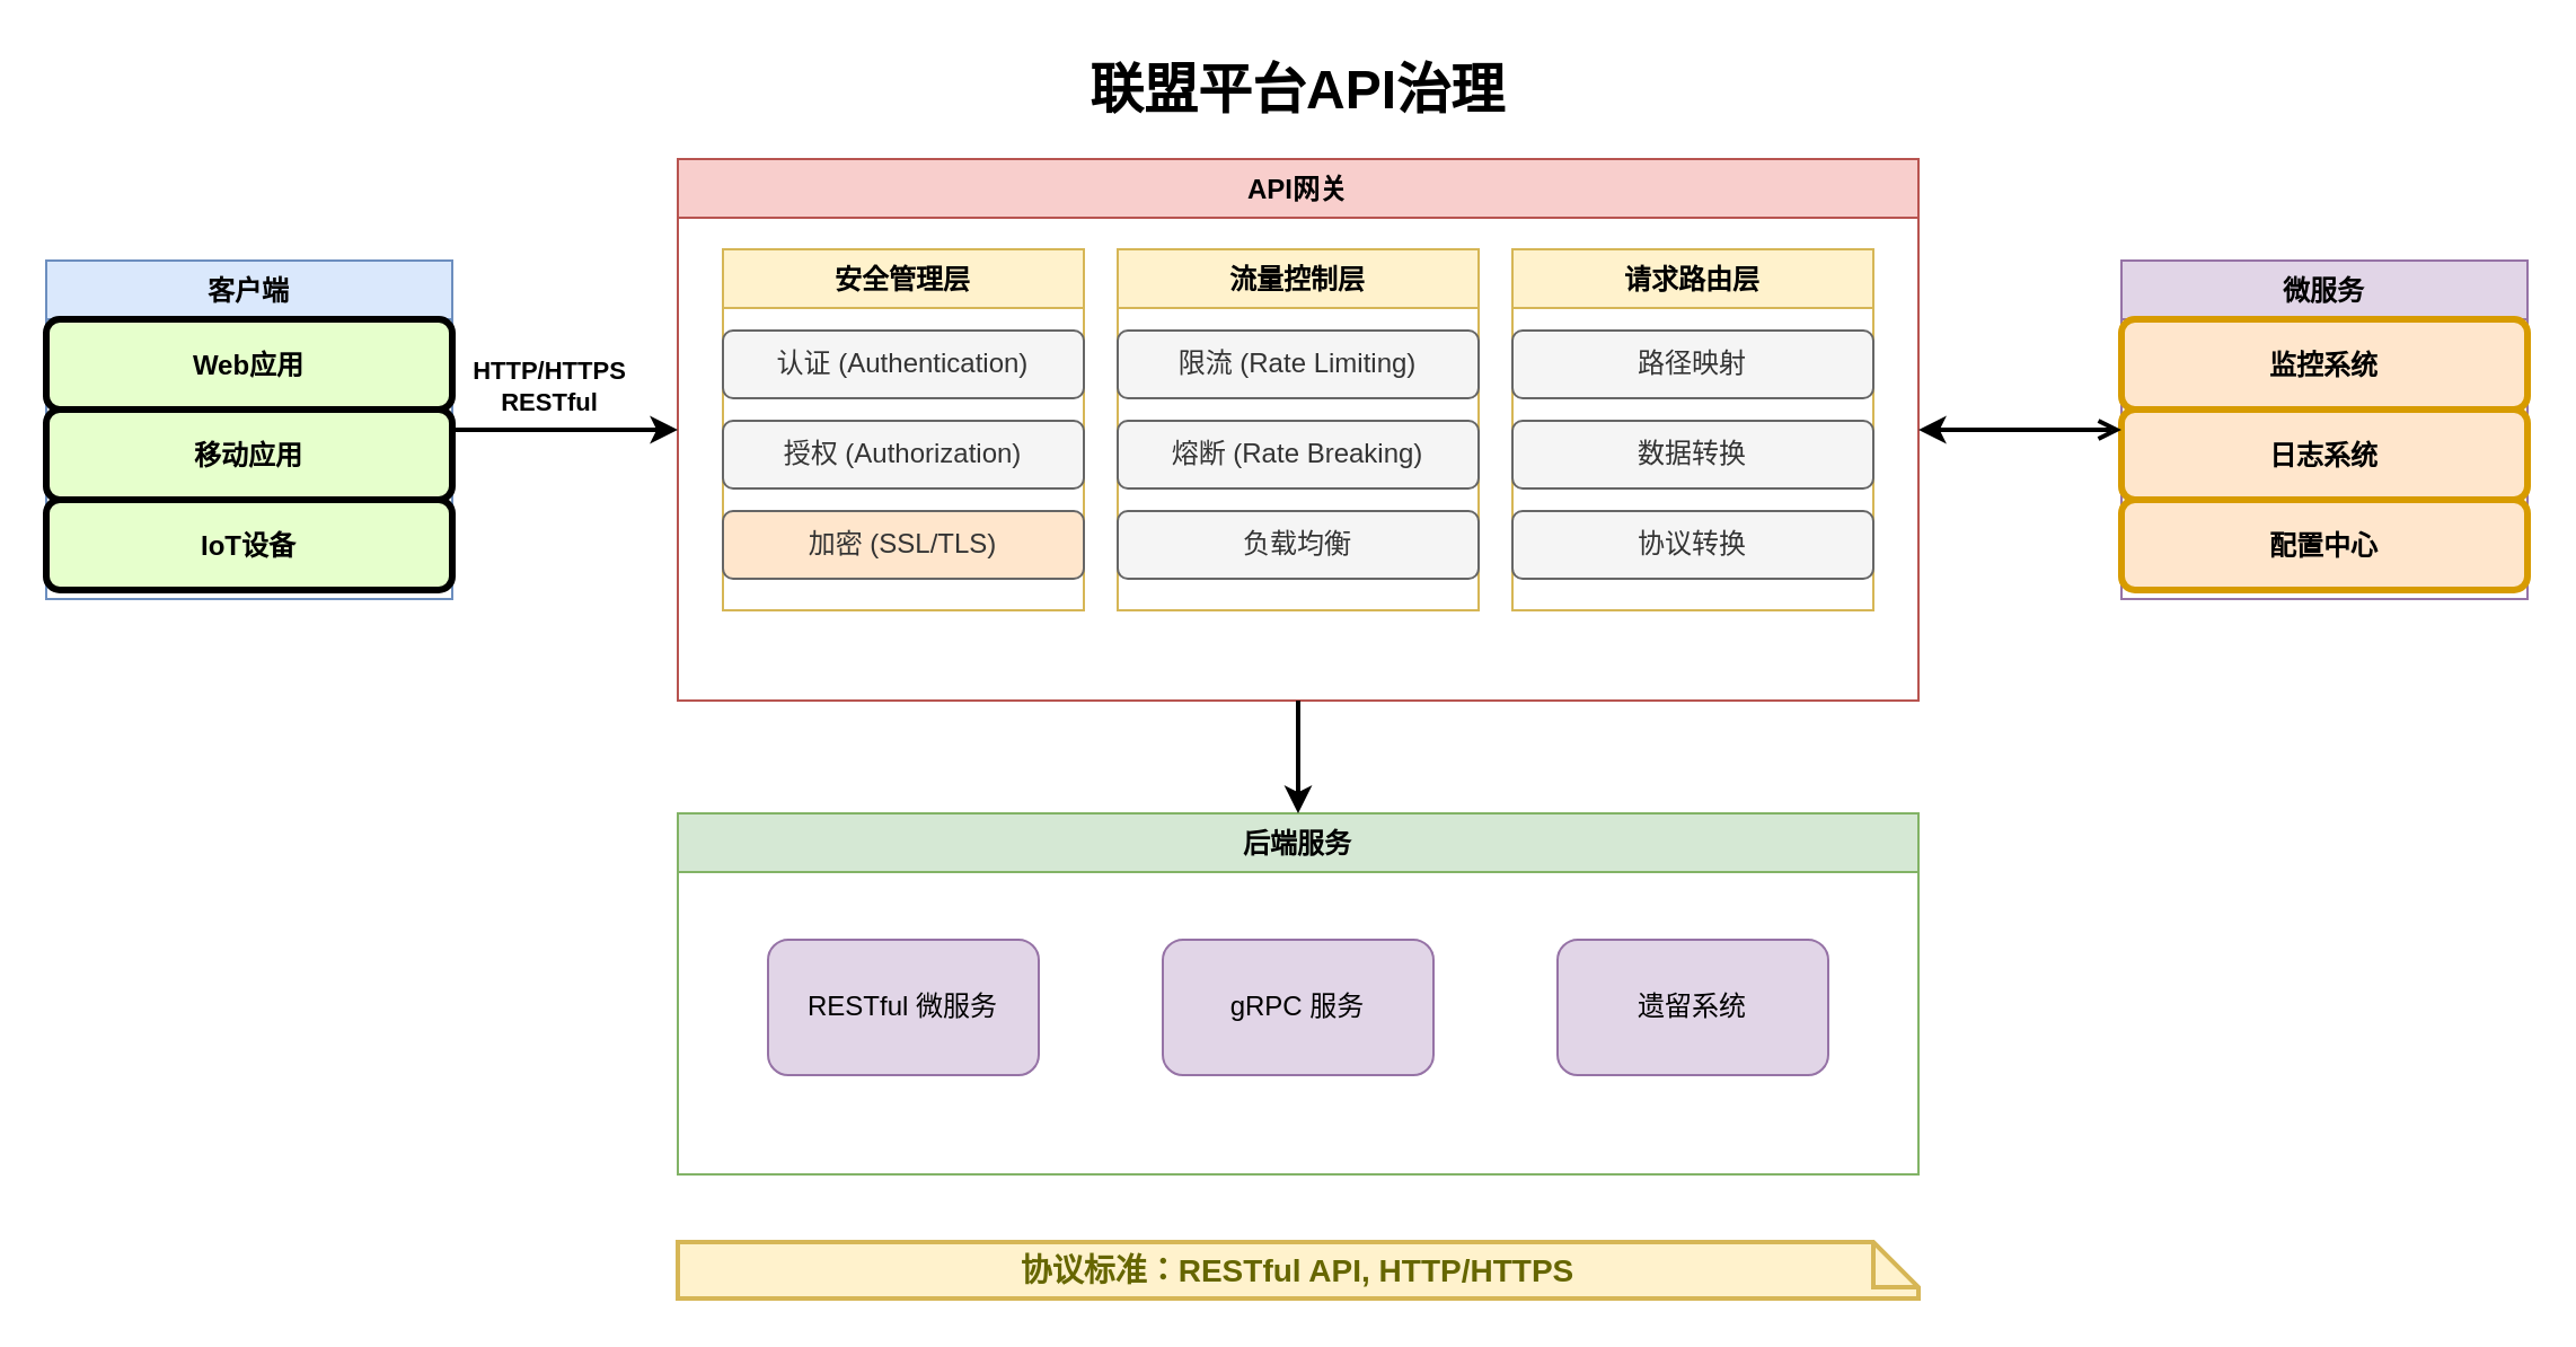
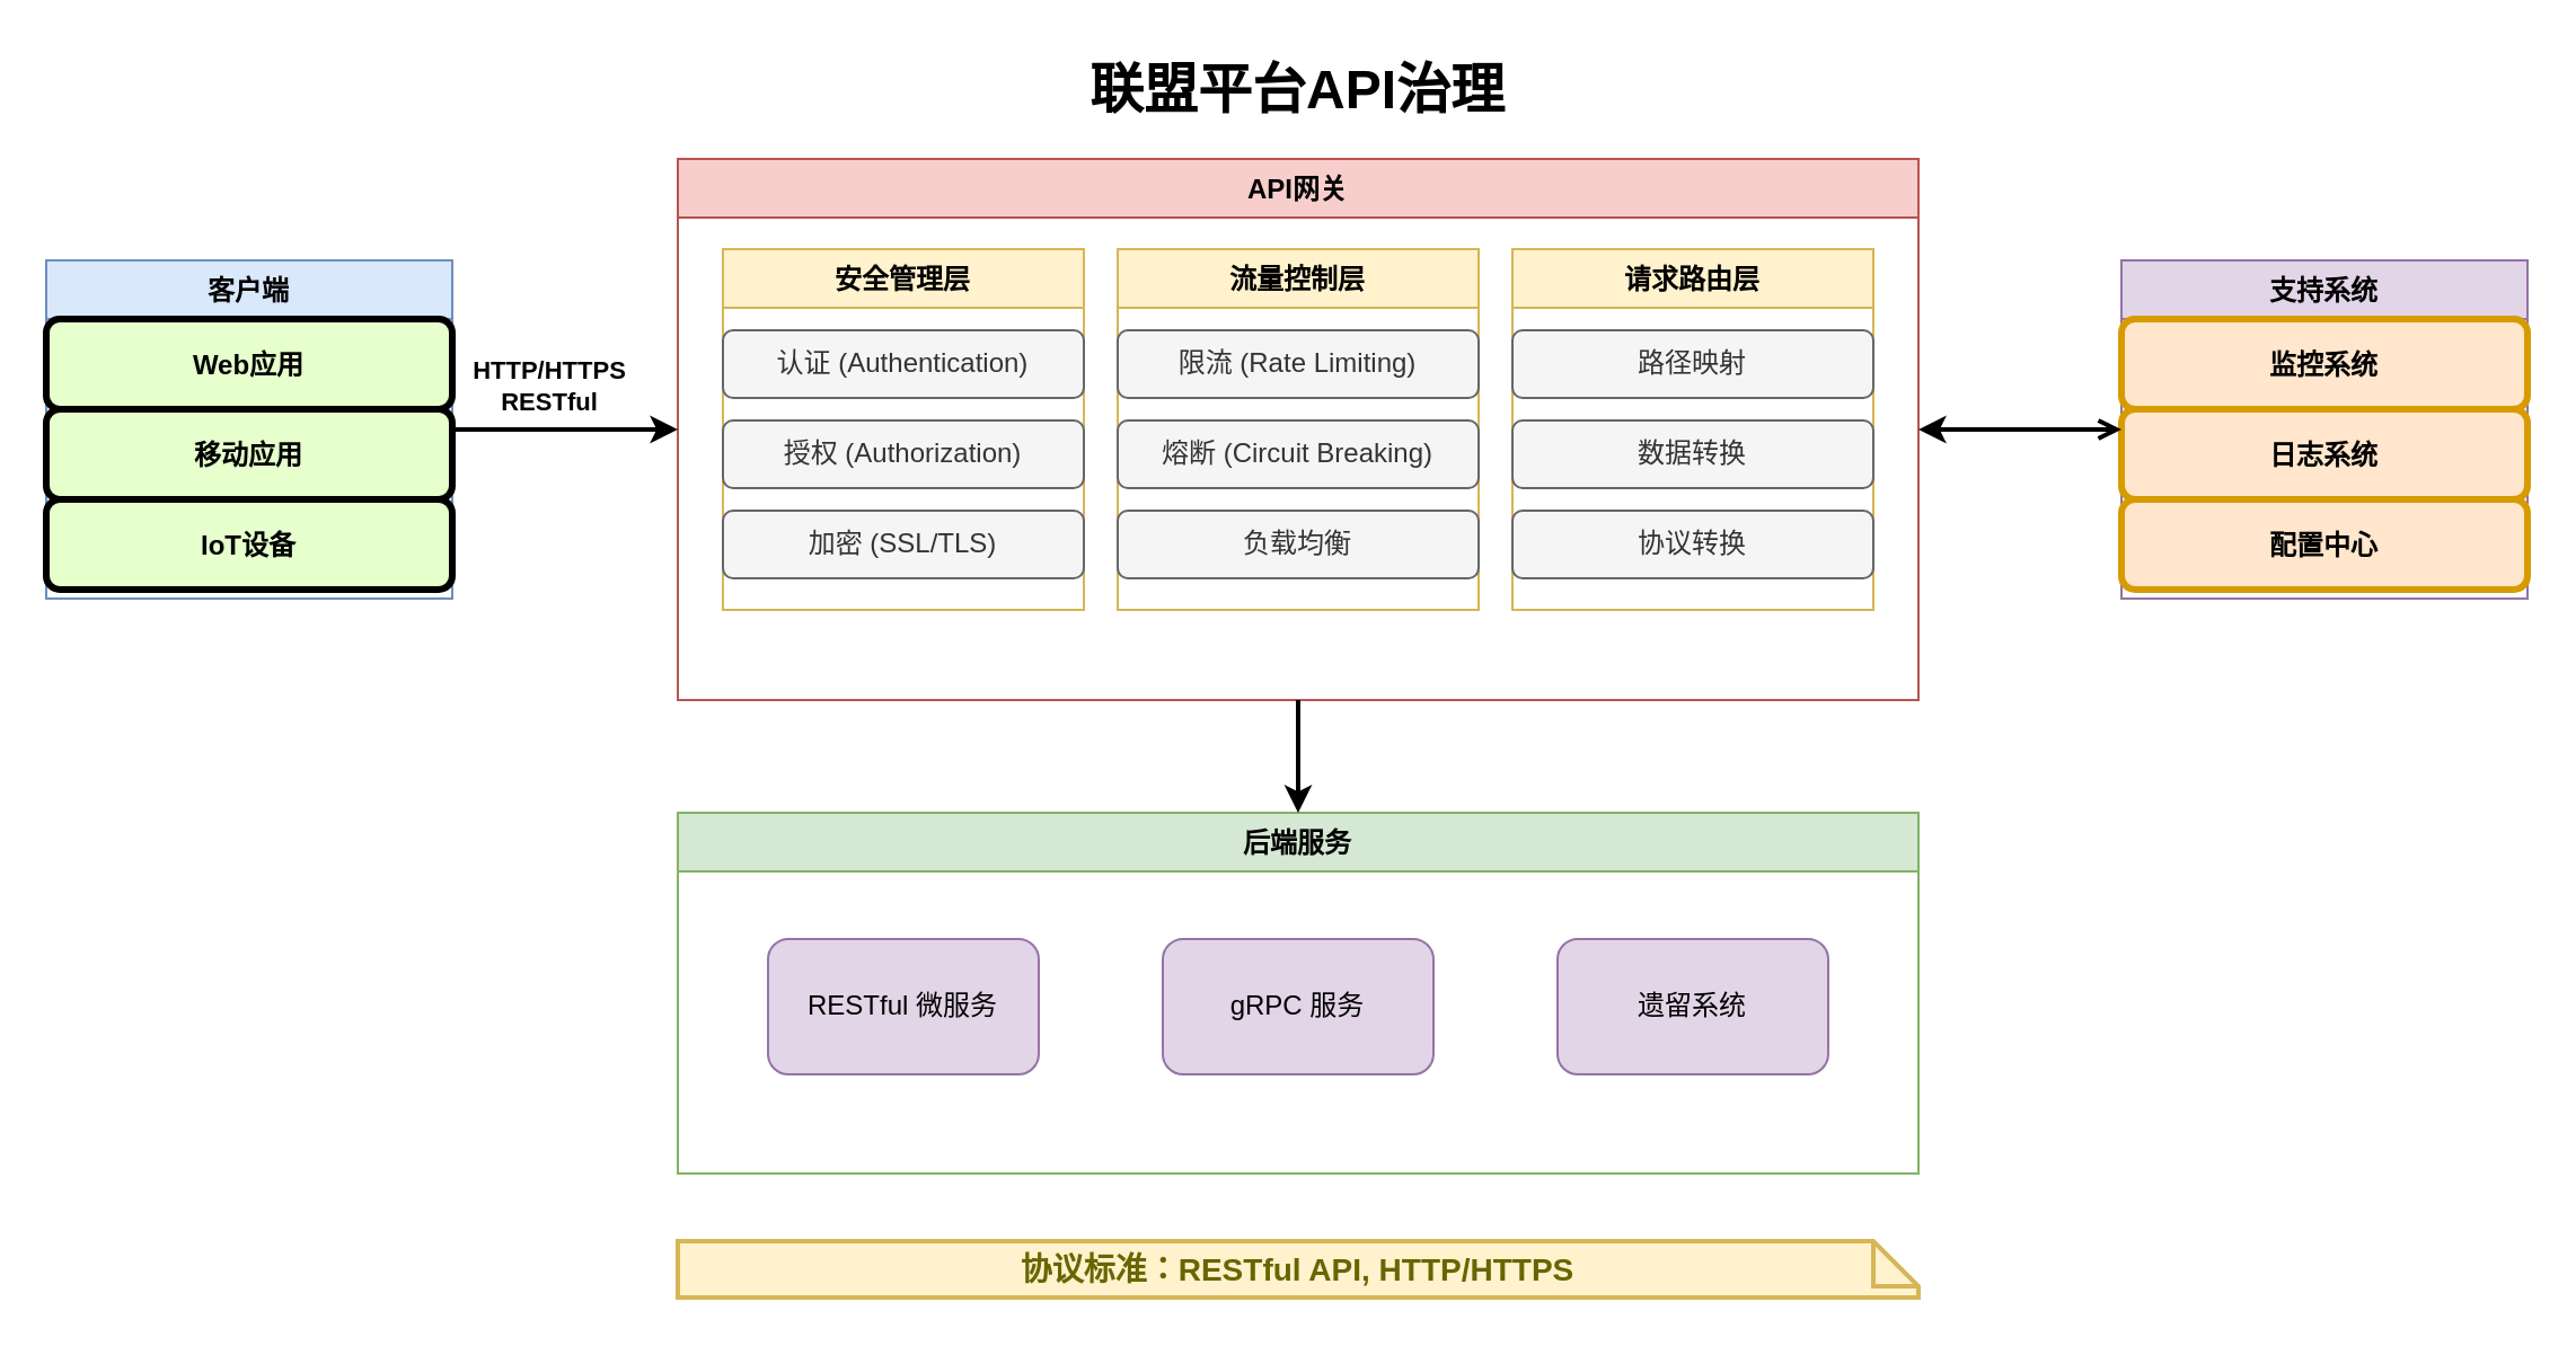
- <mxCell id="24" value="微服务" style="swimlane;fontStyle=1;align=center;verticalAlign=top;childLayout=stackLayout;horizontal=1;startSize=26;horizontalStack=0;resizeParent=1;resizeLast=0;collapsible=1;marginBottom=0;rounded=0;shadow=0;strokeWidth=1;fillColor=#e1d5e7;strokeColor=#9673a6;" parent="1" vertex="1"><mxGeometry x="940" y="115" width="180" height="150" as="geometry" /></mxCell>
+ <mxCell id="24" value="支持系统" style="swimlane;fontStyle=1;align=center;verticalAlign=top;childLayout=stackLayout;horizontal=1;startSize=26;horizontalStack=0;resizeParent=1;resizeLast=0;collapsible=1;marginBottom=0;rounded=0;shadow=0;strokeWidth=1;fillColor=#e1d5e7;strokeColor=#9673a6;" parent="1" vertex="1"><mxGeometry x="940" y="115" width="180" height="150" as="geometry" /></mxCell>
- <mxCell id="14" value="熔断 (Rate Breaking)" style="rounded=1;whiteSpace=wrap;html=1;fontSize=12;glass=0;strokeWidth=1;shadow=0;fillColor=#f5f5f5;fontColor=#333333;strokeColor=#666666;" parent="12" vertex="1"><mxGeometry y="76" width="160" height="30" as="geometry" /></mxCell>
+ <mxCell id="14" value="熔断 (Circuit Breaking)" style="rounded=1;whiteSpace=wrap;html=1;fontSize=12;glass=0;strokeWidth=1;shadow=0;fillColor=#f5f5f5;fontColor=#333333;strokeColor=#666666;" parent="12" vertex="1"><mxGeometry y="76" width="160" height="30" as="geometry" /></mxCell>
- <mxCell id="11" value="加密 (SSL/TLS)" style="rounded=1;whiteSpace=wrap;html=1;fontSize=12;glass=0;strokeWidth=1;shadow=0;fillColor=#ffe6cc;fontColor=#333333;strokeColor=#666666;" parent="8" vertex="1"><mxGeometry y="116" width="160" height="30" as="geometry" /></mxCell>
+ <mxCell id="11" value="加密 (SSL/TLS)" style="rounded=1;whiteSpace=wrap;html=1;fontSize=12;glass=0;strokeWidth=1;shadow=0;fillColor=#f5f5f5;fontColor=#333333;strokeColor=#666666;" parent="8" vertex="1"><mxGeometry y="116" width="160" height="30" as="geometry" /></mxCell>
